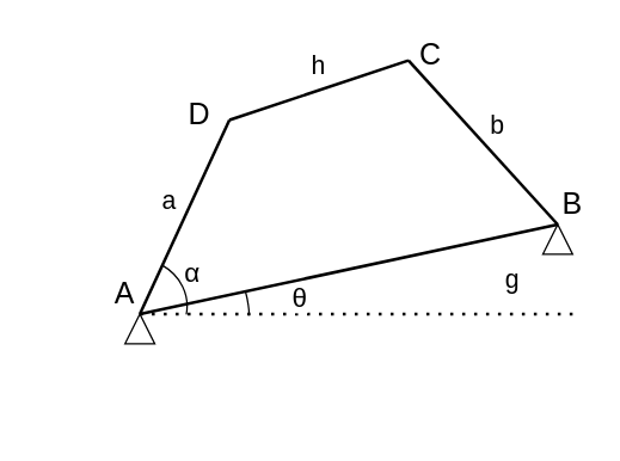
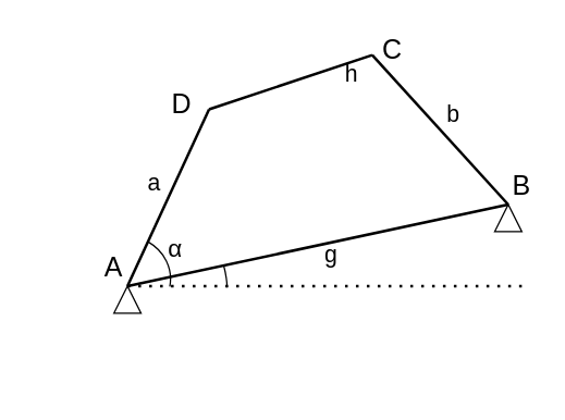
- <mxCell id="19" value="h" style="text;html=1;align=center;verticalAlign=middle;whiteSpace=wrap;rounded=0;fontSize=17;" vertex="1" parent="1"><mxGeometry x="203" y="30" width="20" height="30" as="geometry" /></mxCell>
+ <mxCell id="19" value="h" style="text;html=1;align=center;verticalAlign=middle;whiteSpace=wrap;rounded=0;fontSize=17;" vertex="1" parent="1"><mxGeometry x="248" y="40" width="20" height="30" as="geometry" /></mxCell>
- <mxCell id="20" value="g" style="text;html=1;align=center;verticalAlign=middle;whiteSpace=wrap;rounded=0;fontSize=17;" vertex="1" parent="1"><mxGeometry x="333" y="173" width="20" height="30" as="geometry" /></mxCell>
+ <mxCell id="20" value="g" style="text;html=1;align=center;verticalAlign=middle;whiteSpace=wrap;rounded=0;fontSize=17;" vertex="1" parent="1"><mxGeometry x="233" y="173" width="20" height="30" as="geometry" /></mxCell>
- <mxCell id="16" value="&lt;span style=&quot;font-family: Arial, sans-serif; font-size: 18px; text-align: left; text-wrap-mode: wrap; background-color: rgb(255, 255, 255);&quot;&gt;θ&lt;/span&gt;" style="text;html=1;align=center;verticalAlign=middle;resizable=0;points=[];autosize=1;strokeColor=none;fillColor=none;fontSize=18;fontColor=#000000;" parent="1" vertex="1"><mxGeometry x="185" y="180" width="30" height="40" as="geometry" /></mxCell>
